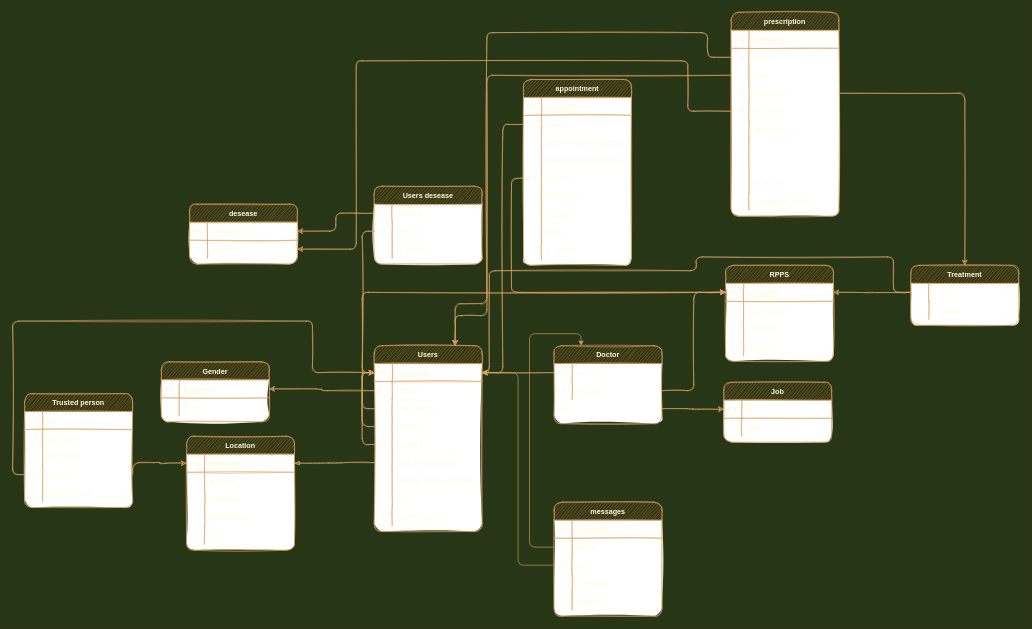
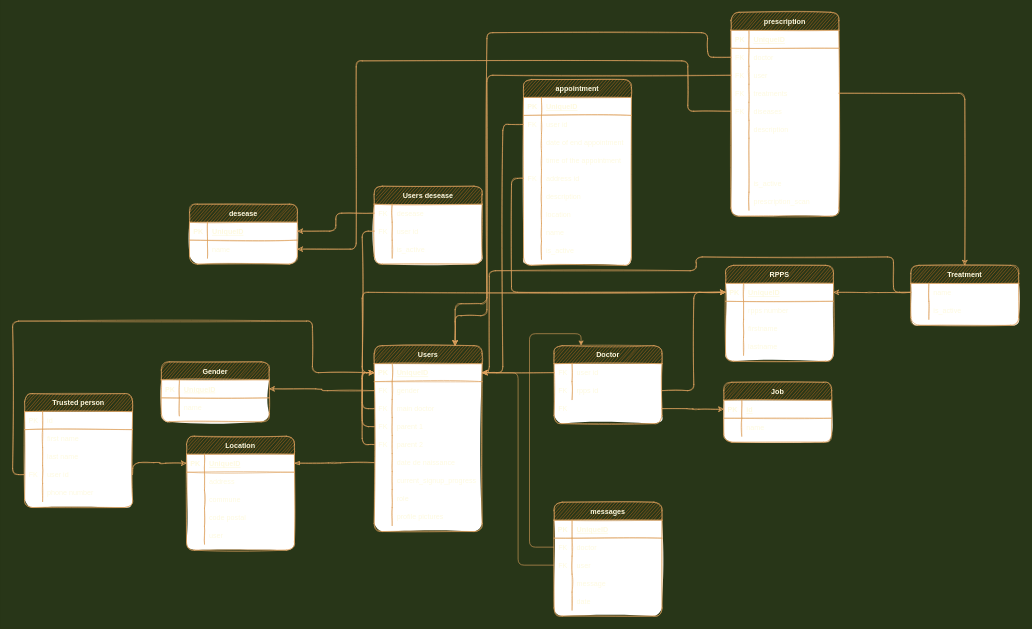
- <mxCell id="107" value="doctor id" style="shape=partialRectangle;connectable=0;fillColor=none;top=0;left=0;bottom=0;right=0;align=left;spacingLeft=6;overflow=hidden;strokeColor=#DDA15E;fontColor=#FEFAE0;sketch=1;rounded=1;" parent="105" vertex="1"><mxGeometry x="30" width="150" height="30" as="geometry"><mxRectangle width="150" height="30" as="alternateBounds" /></mxGeometry></mxCell>
+ <mxCell id="107" value="address id" style="shape=partialRectangle;connectable=0;fillColor=none;top=0;left=0;bottom=0;right=0;align=left;spacingLeft=6;overflow=hidden;strokeColor=#DDA15E;fontColor=#FEFAE0;sketch=1;rounded=1;" parent="105" vertex="1"><mxGeometry x="30" width="150" height="30" as="geometry"><mxRectangle width="150" height="30" as="alternateBounds" /></mxGeometry></mxCell>
- <mxCell id="214" value="progress" style="shape=partialRectangle;connectable=0;fillColor=none;top=0;left=0;bottom=0;right=0;align=left;spacingLeft=6;overflow=hidden;strokeColor=#DDA15E;fontColor=#FEFAE0;sketch=1;rounded=1;" vertex="1" parent="212"><mxGeometry x="30" width="150" height="30" as="geometry"><mxRectangle width="150" height="30" as="alternateBounds" /></mxGeometry></mxCell>
+ <mxCell id="214" value="date" style="shape=partialRectangle;connectable=0;fillColor=none;top=0;left=0;bottom=0;right=0;align=left;spacingLeft=6;overflow=hidden;strokeColor=#DDA15E;fontColor=#FEFAE0;sketch=1;rounded=1;" vertex="1" parent="212"><mxGeometry x="30" width="150" height="30" as="geometry"><mxRectangle width="150" height="30" as="alternateBounds" /></mxGeometry></mxCell>
